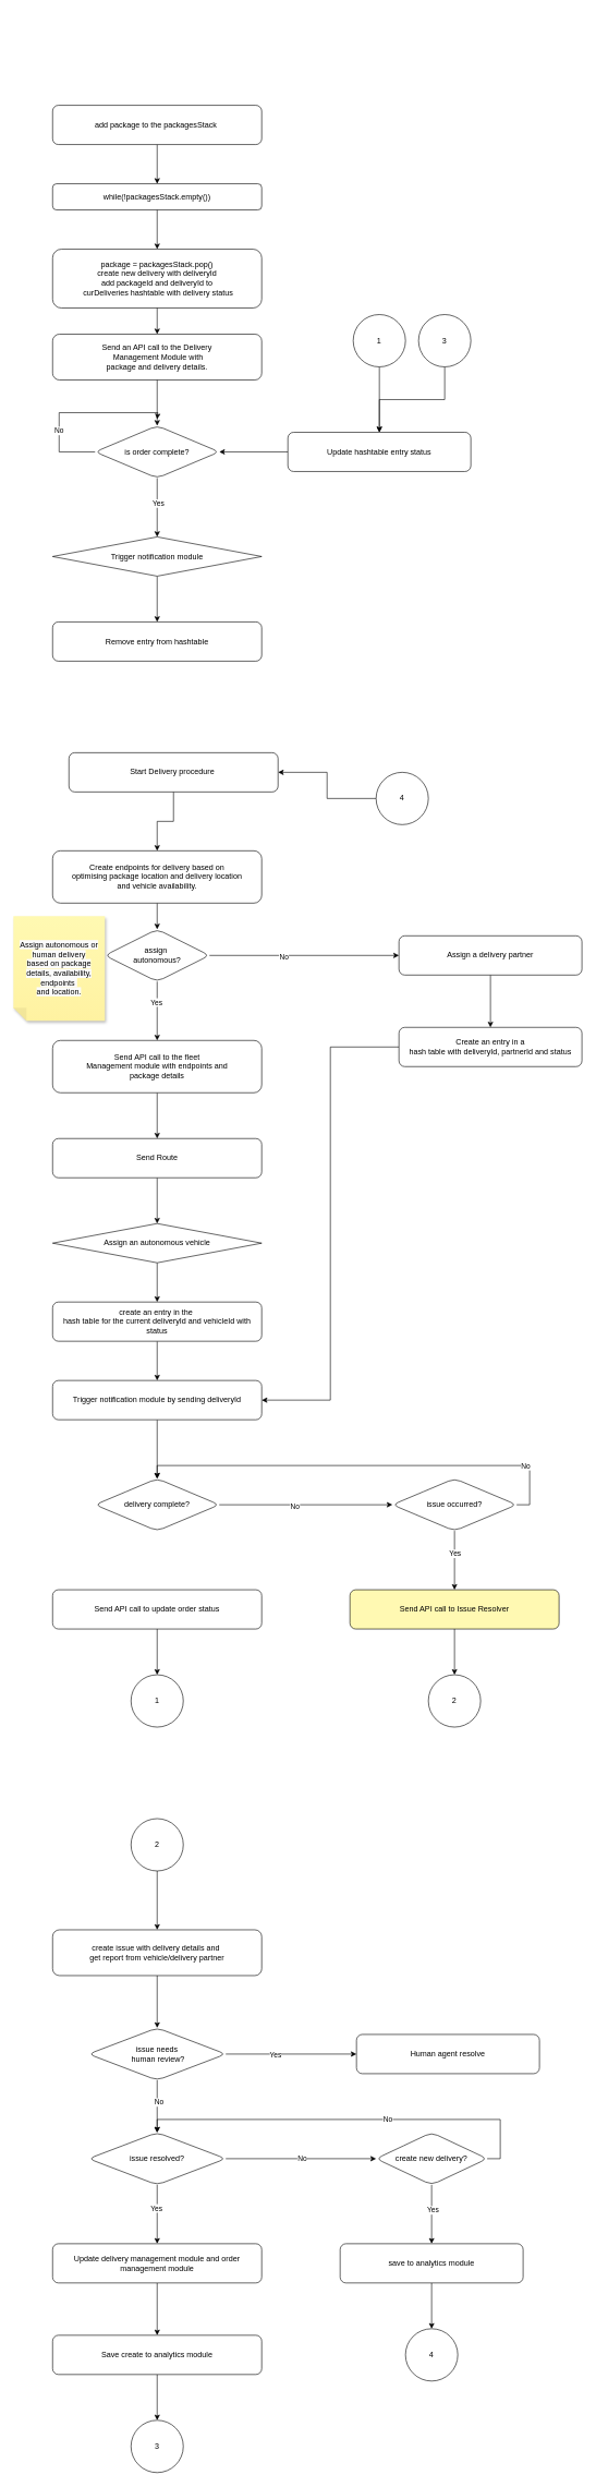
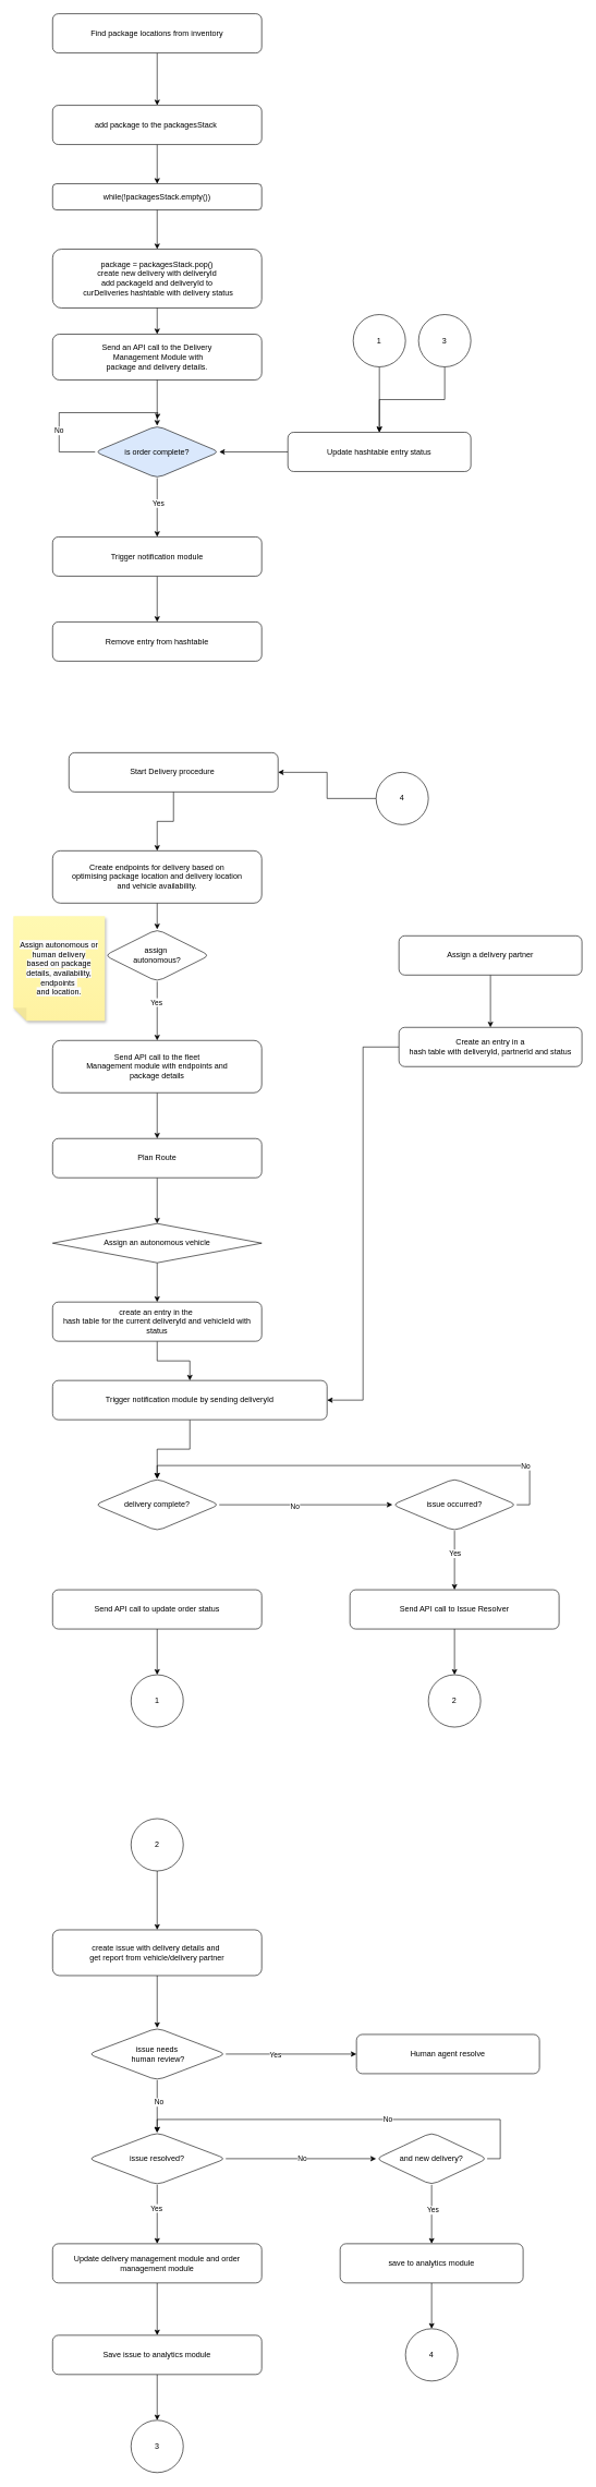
+ <mxCell id="71" value="Find package locations from inventory" style="whiteSpace=wrap;html=1;rounded=1;glass=0;strokeWidth=1;shadow=0;" vertex="1" parent="1"><mxGeometry x="80" y="20" width="320" height="60" as="geometry" /></mxCell>
+ <mxCell id="70" value="" style="edgeStyle=orthogonalEdgeStyle;rounded=0;orthogonalLoop=1;jettySize=auto;html=1;" edge="1" parent="1" source="71" target="93"><mxGeometry relative="1" as="geometry" /></mxCell>
- <mxCell id="82" value="is order complete?" style="rhombus;whiteSpace=wrap;html=1;rounded=1;glass=0;strokeWidth=1;shadow=0;" vertex="1" parent="1"><mxGeometry x="145" y="650" width="190" height="80" as="geometry" /></mxCell>
+ <mxCell id="82" value="is order complete?" style="rhombus;whiteSpace=wrap;html=1;rounded=1;glass=0;strokeWidth=1;shadow=0;fillColor=#dae8fc;" vertex="1" parent="1"><mxGeometry x="145" y="650" width="190" height="80" as="geometry" /></mxCell>
- <mxCell id="84" value="Trigger notification module" style="rhombus;whiteSpace=wrap;html=1;glass=0;strokeWidth=1;shadow=0;" vertex="1" parent="1"><mxGeometry x="80" y="820" width="320" height="60" as="geometry" /></mxCell>
+ <mxCell id="84" value="Trigger notification module" style="whiteSpace=wrap;html=1;rounded=1;glass=0;strokeWidth=1;shadow=0;" vertex="1" parent="1"><mxGeometry x="80" y="820" width="320" height="60" as="geometry" /></mxCell>
- <mxCell id="6" value="" style="edgeStyle=orthogonalEdgeStyle;rounded=0;orthogonalLoop=1;jettySize=auto;html=1;" edge="1" parent="1" source="8" target="12"><mxGeometry relative="1" as="geometry" /></mxCell>
- <mxCell id="7" value="No" style="edgeLabel;html=1;align=center;verticalAlign=middle;resizable=0;points=[];" vertex="1" connectable="0" parent="6"><mxGeometry x="-0.22" y="-1" relative="1" as="geometry"><mxPoint as="offset" /></mxGeometry></mxCell>
- <mxCell id="39" value="Send Route" style="whiteSpace=wrap;html=1;rounded=1;glass=0;strokeWidth=1;shadow=0;" vertex="1" parent="1"><mxGeometry x="80" y="1740" width="320" height="60" as="geometry" /></mxCell>
+ <mxCell id="39" value="Plan Route" style="whiteSpace=wrap;html=1;rounded=1;glass=0;strokeWidth=1;shadow=0;" vertex="1" parent="1"><mxGeometry x="80" y="1740" width="320" height="60" as="geometry" /></mxCell>
- <mxCell id="21" value="Trigger notification module by sending deliveryId" style="whiteSpace=wrap;html=1;rounded=1;glass=0;strokeWidth=1;shadow=0;" vertex="1" parent="1"><mxGeometry x="80" y="2110" width="320" height="60" as="geometry" /></mxCell>
+ <mxCell id="21" value="Trigger notification module by sending deliveryId" style="whiteSpace=wrap;html=1;rounded=1;glass=0;strokeWidth=1;shadow=0;" vertex="1" parent="1"><mxGeometry x="80" y="2110" width="420" height="60" as="geometry" /></mxCell>
- <mxCell id="35" value="Send API call to Issue Resolver" style="whiteSpace=wrap;html=1;rounded=1;glass=0;strokeWidth=1;shadow=0;fillColor=#fff9b2;" vertex="1" parent="1"><mxGeometry x="535" y="2430" width="320" height="60" as="geometry" /></mxCell>
+ <mxCell id="35" value="Send API call to Issue Resolver" style="whiteSpace=wrap;html=1;rounded=1;glass=0;strokeWidth=1;shadow=0;" vertex="1" parent="1"><mxGeometry x="535" y="2430" width="320" height="60" as="geometry" /></mxCell>
- <mxCell id="61" value="create new delivery?" style="rhombus;whiteSpace=wrap;html=1;rounded=1;glass=0;strokeWidth=1;shadow=0;" vertex="1" parent="1"><mxGeometry x="575" y="3260" width="170" height="80" as="geometry" /></mxCell>
+ <mxCell id="61" value="and new delivery?" style="rhombus;whiteSpace=wrap;html=1;rounded=1;glass=0;strokeWidth=1;shadow=0;" vertex="1" parent="1"><mxGeometry x="575" y="3260" width="170" height="80" as="geometry" /></mxCell>
- <mxCell id="63" value="Save create to analytics module" style="whiteSpace=wrap;html=1;rounded=1;glass=0;strokeWidth=1;shadow=0;" vertex="1" parent="1"><mxGeometry x="80" y="3570" width="320" height="60" as="geometry" /></mxCell>
+ <mxCell id="63" value="Save issue to analytics module" style="whiteSpace=wrap;html=1;rounded=1;glass=0;strokeWidth=1;shadow=0;" vertex="1" parent="1"><mxGeometry x="80" y="3570" width="320" height="60" as="geometry" /></mxCell>
